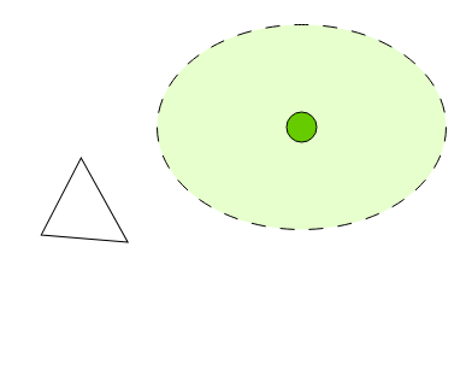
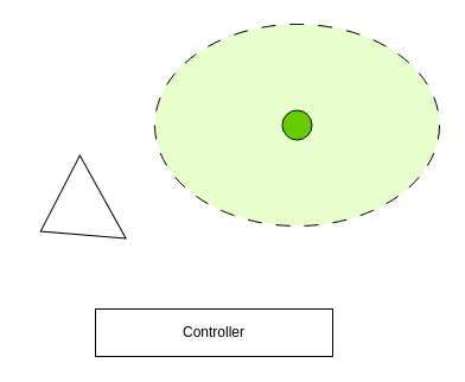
+ <mxCell id="4" value="Controller" style="rounded=0;whiteSpace=wrap;html=1;" vertex="1" parent="1"><mxGeometry x="80" y="260" width="200" height="40" as="geometry" /></mxCell>
